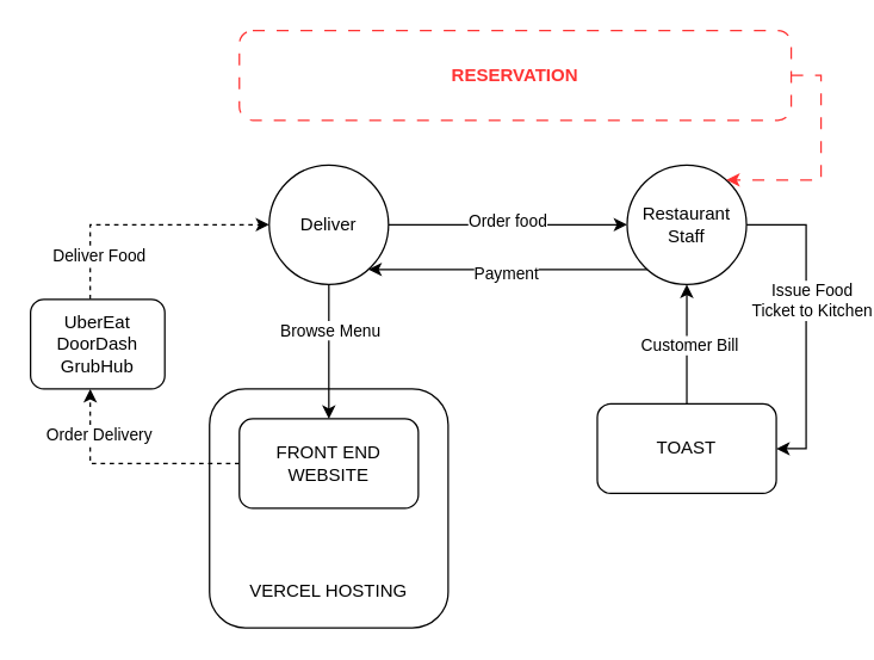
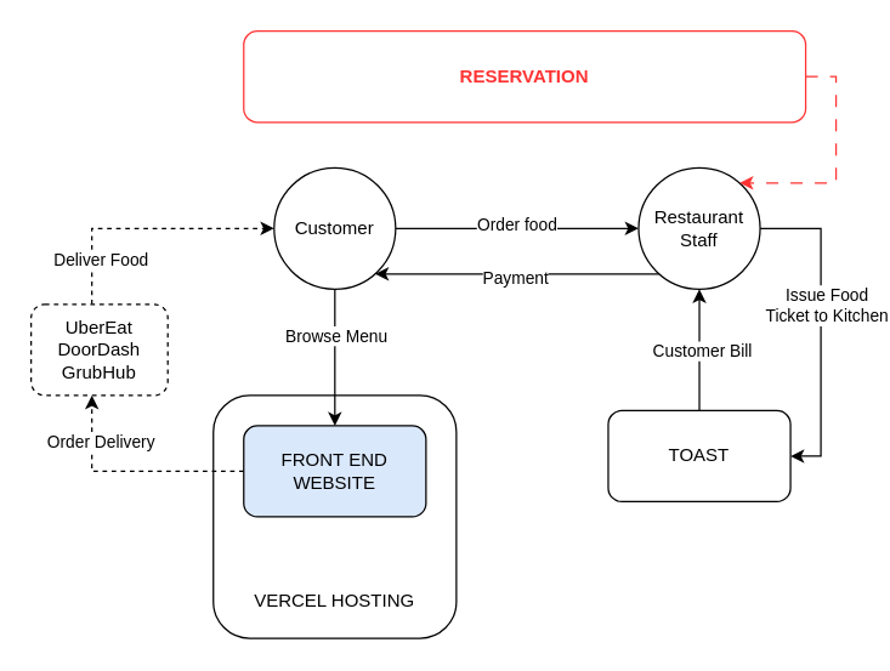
- <mxCell id="23" value="&lt;div&gt;&lt;font style=&quot;color: rgb(255, 51, 51);&quot;&gt;&lt;b&gt;RESERVATION&lt;/b&gt;&lt;/font&gt;&lt;/div&gt;" style="rounded=1;whiteSpace=wrap;html=1;fillColor=none;verticalAlign=middle;dashed=1;dashPattern=8 8;strokeColor=#FF3333;" vertex="1" parent="1"><mxGeometry x="160" width="370" height="60" as="geometry" y="20" /></mxCell>
+ <mxCell id="23" value="&lt;div&gt;&lt;font style=&quot;color: rgb(255, 51, 51);&quot;&gt;&lt;b&gt;RESERVATION&lt;/b&gt;&lt;/font&gt;&lt;/div&gt;" style="rounded=1;whiteSpace=wrap;html=1;fillColor=none;verticalAlign=middle;dashed=0;dashPattern=8 8;strokeColor=#FF3333;" vertex="1" parent="1"><mxGeometry x="160" width="370" height="60" as="geometry" y="20" /></mxCell>
- <mxCell id="10" value="Deliver" style="ellipse;whiteSpace=wrap;html=1;aspect=fixed;" vertex="1" parent="1"><mxGeometry x="180" y="110" width="80" height="80" as="geometry" /></mxCell>
+ <mxCell id="10" value="Customer" style="ellipse;whiteSpace=wrap;html=1;aspect=fixed;" vertex="1" parent="1"><mxGeometry x="180" y="110" width="80" height="80" as="geometry" /></mxCell>
- <mxCell id="21" value="UberEat&lt;br&gt;DoorDash&lt;br&gt;GrubHub" style="rounded=1;whiteSpace=wrap;html=1;" vertex="1" parent="1"><mxGeometry x="20" y="200" width="90" height="60" as="geometry" /></mxCell>
+ <mxCell id="21" value="UberEat&lt;br&gt;DoorDash&lt;br&gt;GrubHub" style="rounded=1;whiteSpace=wrap;html=1;dashed=1;" vertex="1" parent="1"><mxGeometry x="20" y="200" width="90" height="60" as="geometry" /></mxCell>
- <mxCell id="5" value="FRONT END WEBSITE" style="rounded=1;whiteSpace=wrap;html=1;" vertex="1" parent="1"><mxGeometry x="160" y="280" width="120" height="60" as="geometry" /></mxCell>
+ <mxCell id="5" value="FRONT END WEBSITE" style="rounded=1;whiteSpace=wrap;html=1;fillColor=#dae8fc;" vertex="1" parent="1"><mxGeometry x="160" y="280" width="120" height="60" as="geometry" /></mxCell>
